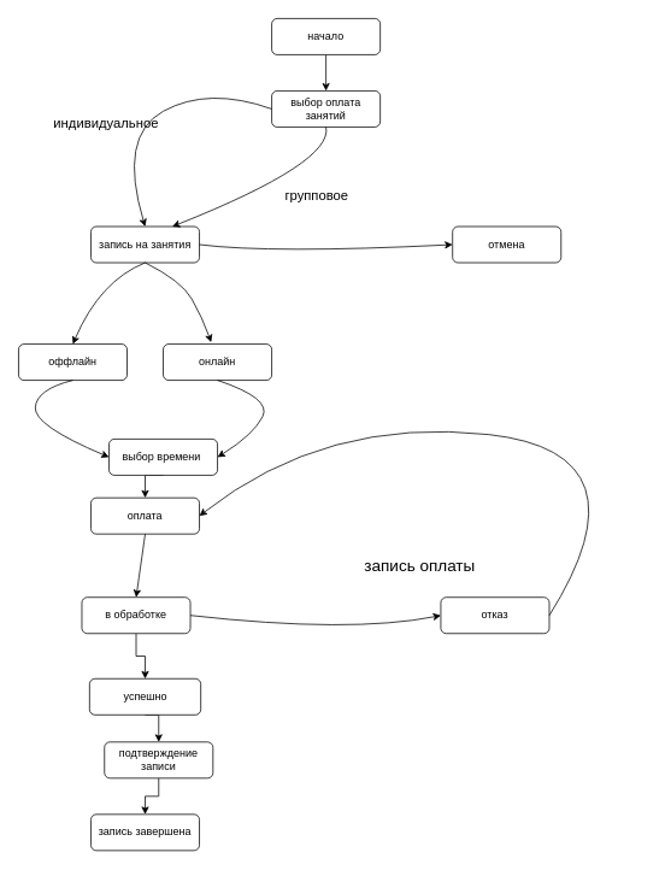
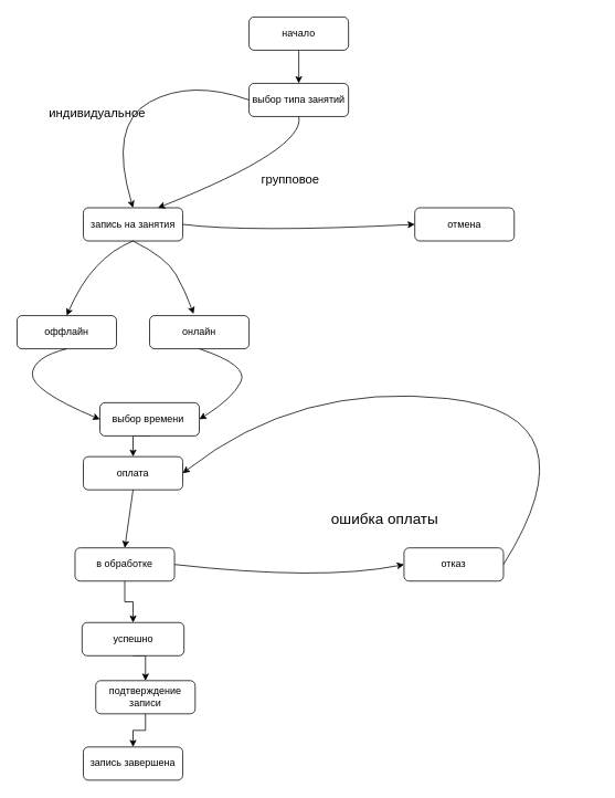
- <mxCell id="4" value="выбор оплата занятий" style="rounded=1;whiteSpace=wrap;html=1;" parent="1" vertex="1"><mxGeometry x="300" y="100" width="120" height="40" as="geometry" /></mxCell>
+ <mxCell id="4" value="выбор типа занятий" style="rounded=1;whiteSpace=wrap;html=1;" parent="1" vertex="1"><mxGeometry x="300" y="100" width="120" height="40" as="geometry" /></mxCell>
- <mxCell id="13" value="&lt;font style=&quot;font-size: 18px;&quot;&gt;запись оплаты&lt;/font&gt;" style="text;html=1;align=center;verticalAlign=middle;whiteSpace=wrap;rounded=0;" parent="1" vertex="1"><mxGeometry x="357" y="600" width="214" height="50" as="geometry" /></mxCell>
+ <mxCell id="13" value="&lt;font style=&quot;font-size: 18px;&quot;&gt;ошибка оплаты&lt;/font&gt;" style="text;html=1;align=center;verticalAlign=middle;whiteSpace=wrap;rounded=0;" parent="1" vertex="1"><mxGeometry x="357" y="600" width="214" height="50" as="geometry" /></mxCell>
